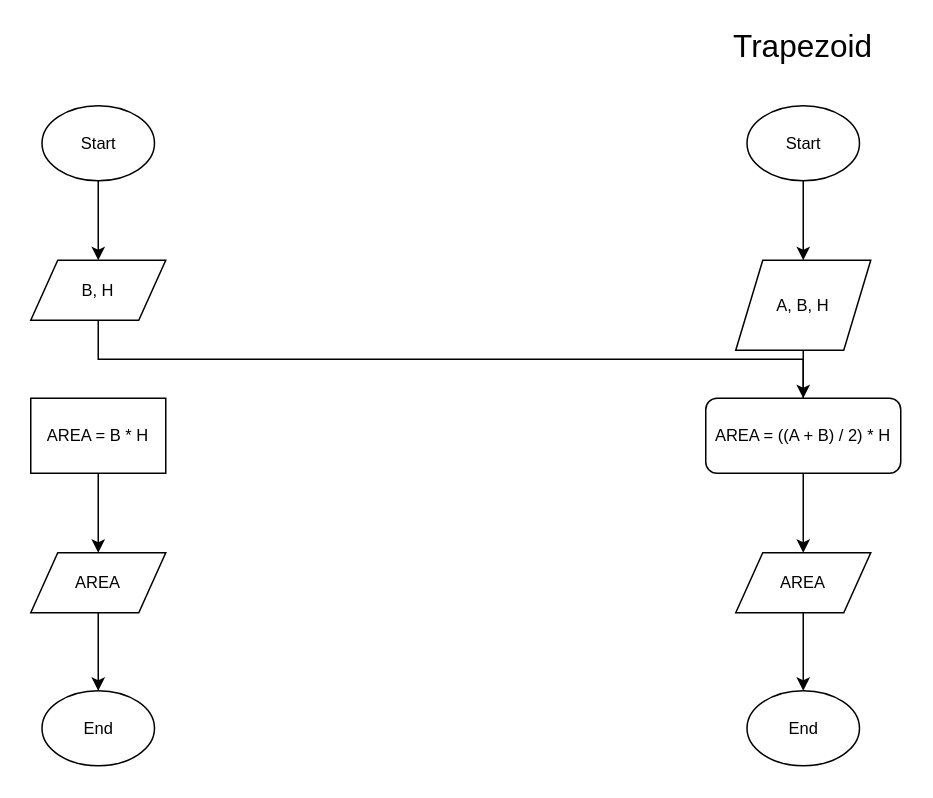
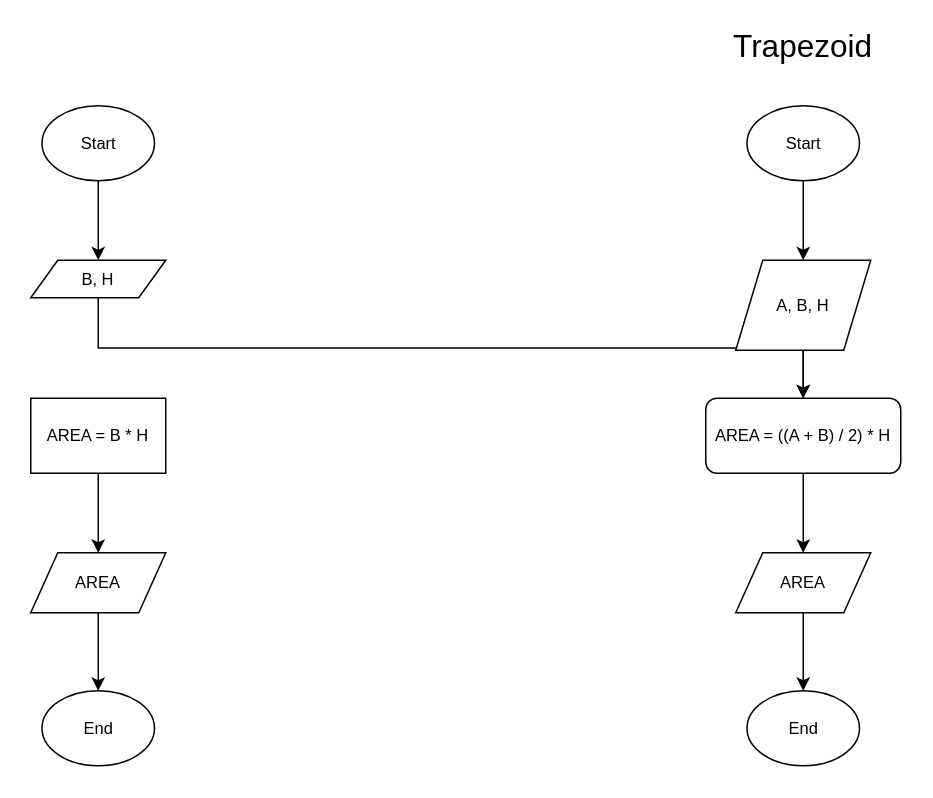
- <mxCell id="3" value="B, H" style="shape=parallelogram;perimeter=parallelogramPerimeter;whiteSpace=wrap;html=1;fontSize=11;" vertex="1" parent="1"><mxGeometry x="20" y="173" width="90" height="40" as="geometry" /></mxCell>
+ <mxCell id="3" value="B, H" style="shape=parallelogram;perimeter=parallelogramPerimeter;whiteSpace=wrap;html=1;fontSize=11;" vertex="1" parent="1"><mxGeometry x="20" y="173" width="90" height="25" as="geometry" /></mxCell>
- <mxCell id="12" style="edgeStyle=orthogonalEdgeStyle;rounded=0;orthogonalLoop=1;jettySize=auto;html=1;exitX=0.5;exitY=1;exitDx=0;exitDy=0;entryX=0.5;entryY=0;entryDx=0;entryDy=0;fontSize=11;endArrow=none;" edge="1" parent="1" source="13" target="17"><mxGeometry relative="1" as="geometry" /></mxCell>
+ <mxCell id="12" style="edgeStyle=orthogonalEdgeStyle;rounded=0;orthogonalLoop=1;jettySize=auto;html=1;exitX=0.5;exitY=1;exitDx=0;exitDy=0;entryX=0.5;entryY=0;entryDx=0;entryDy=0;fontSize=11;" edge="1" parent="1" source="13" target="17"><mxGeometry relative="1" as="geometry" /></mxCell>
